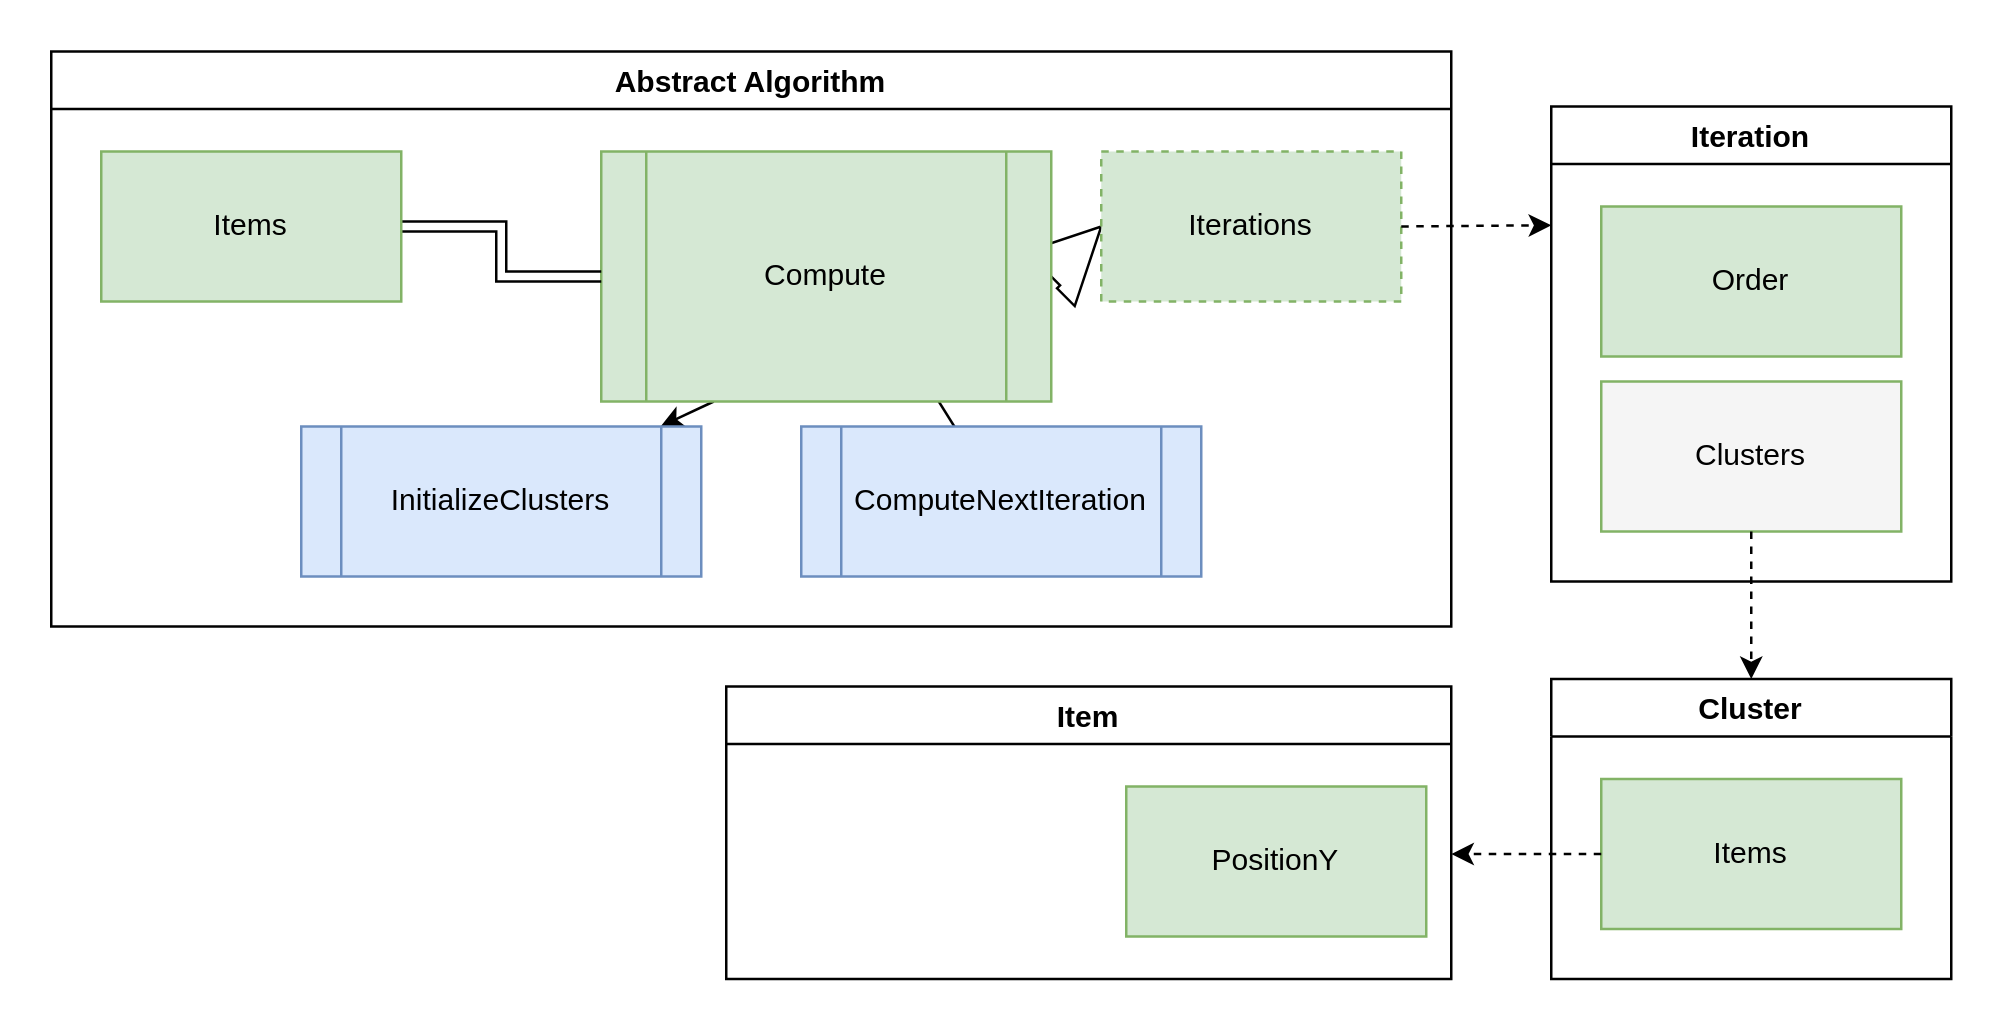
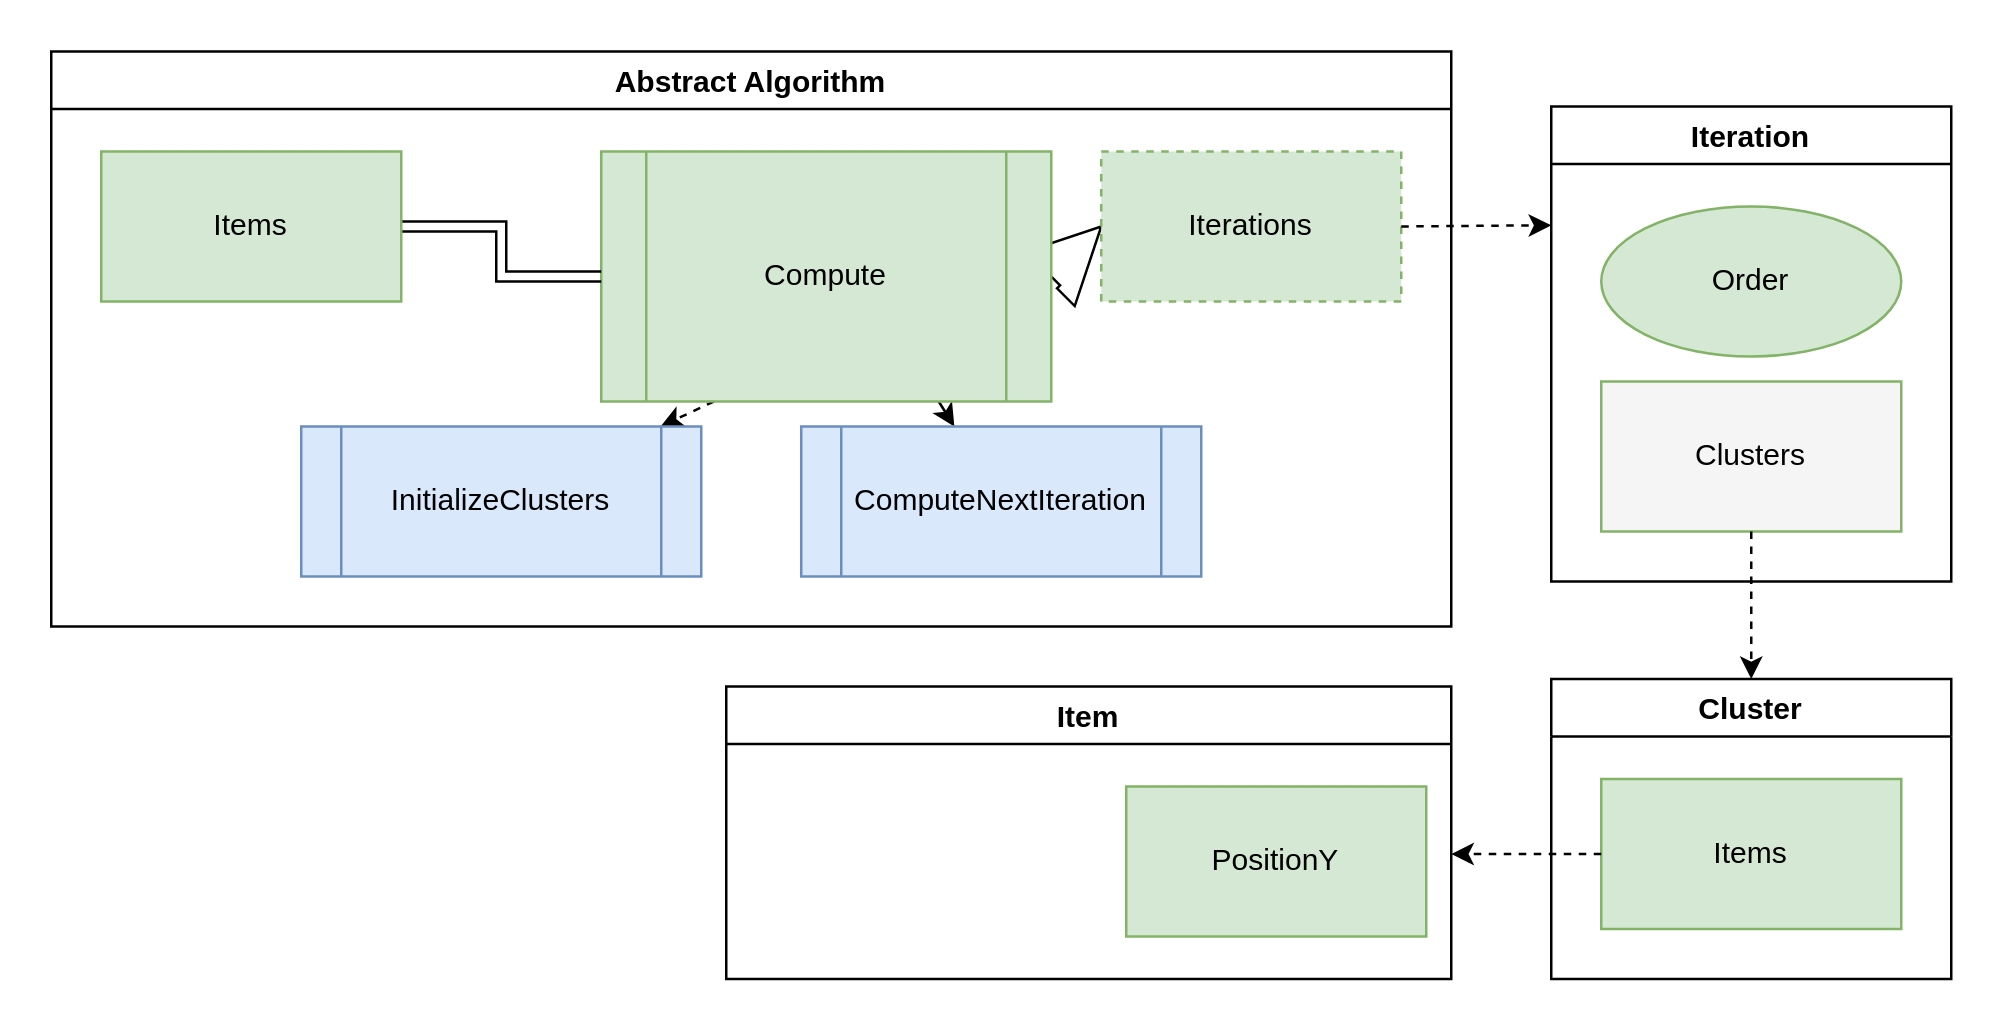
- <mxCell id="18" value="Order" style="rounded=0;whiteSpace=wrap;html=1;fillColor=#d5e8d4;strokeColor=#82b366;" vertex="1" parent="17"><mxGeometry x="20" y="40" width="120" height="60" as="geometry" /></mxCell>
+ <mxCell id="18" value="Order" style="ellipse;whiteSpace=wrap;html=1;fillColor=#d5e8d4;strokeColor=#82b366;" vertex="1" parent="17"><mxGeometry x="20" y="40" width="120" height="60" as="geometry" /></mxCell>
- <mxCell id="5" style="rounded=0;orthogonalLoop=1;jettySize=auto;html=1;exitX=0.25;exitY=1;exitDx=0;exitDy=0;" edge="1" parent="3" source="7" target="11"><mxGeometry relative="1" as="geometry" /></mxCell>
+ <mxCell id="5" style="rounded=0;orthogonalLoop=1;jettySize=auto;html=1;exitX=0.25;exitY=1;exitDx=0;exitDy=0;dashed=1;" edge="1" parent="3" source="7" target="11"><mxGeometry relative="1" as="geometry" /></mxCell>
- <mxCell id="6" style="edgeStyle=none;rounded=0;orthogonalLoop=1;jettySize=auto;html=1;exitX=0.75;exitY=1;exitDx=0;exitDy=0;endArrow=none;" edge="1" parent="3" source="7" target="12"><mxGeometry relative="1" as="geometry" /></mxCell>
+ <mxCell id="6" style="edgeStyle=none;rounded=0;orthogonalLoop=1;jettySize=auto;html=1;exitX=0.75;exitY=1;exitDx=0;exitDy=0;" edge="1" parent="3" source="7" target="12"><mxGeometry relative="1" as="geometry" /></mxCell>
